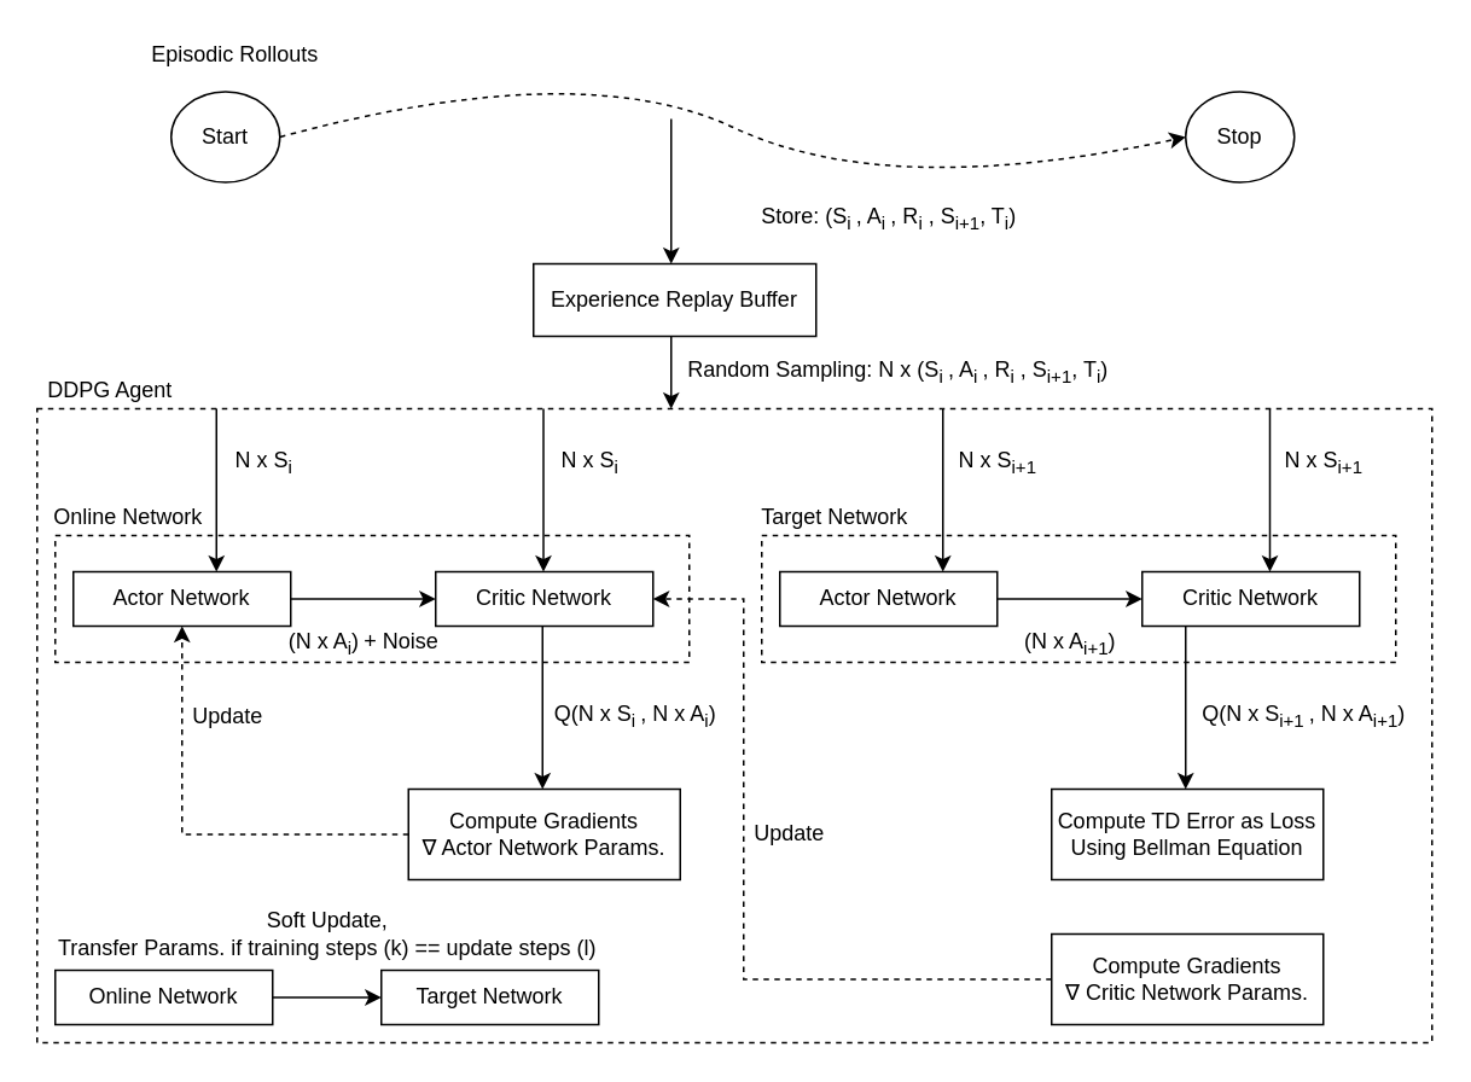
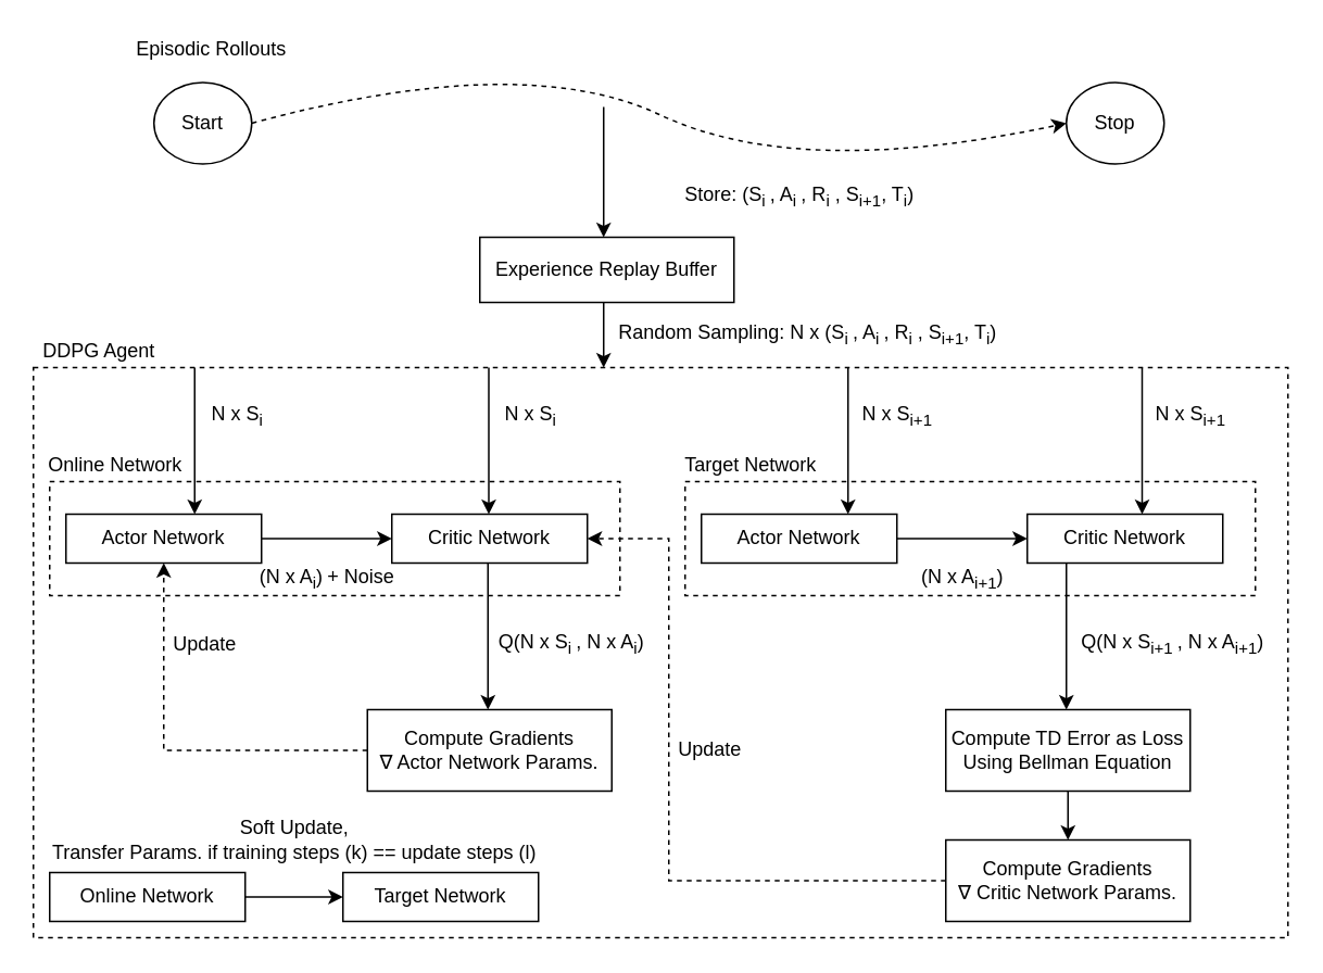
+ <mxCell id="39" style="edgeStyle=orthogonalEdgeStyle;rounded=0;orthogonalLoop=1;jettySize=auto;html=1;fontSize=12;fontColor=#000000;" edge="1" parent="1" source="40" target="43"><mxGeometry relative="1" as="geometry" /></mxCell>
